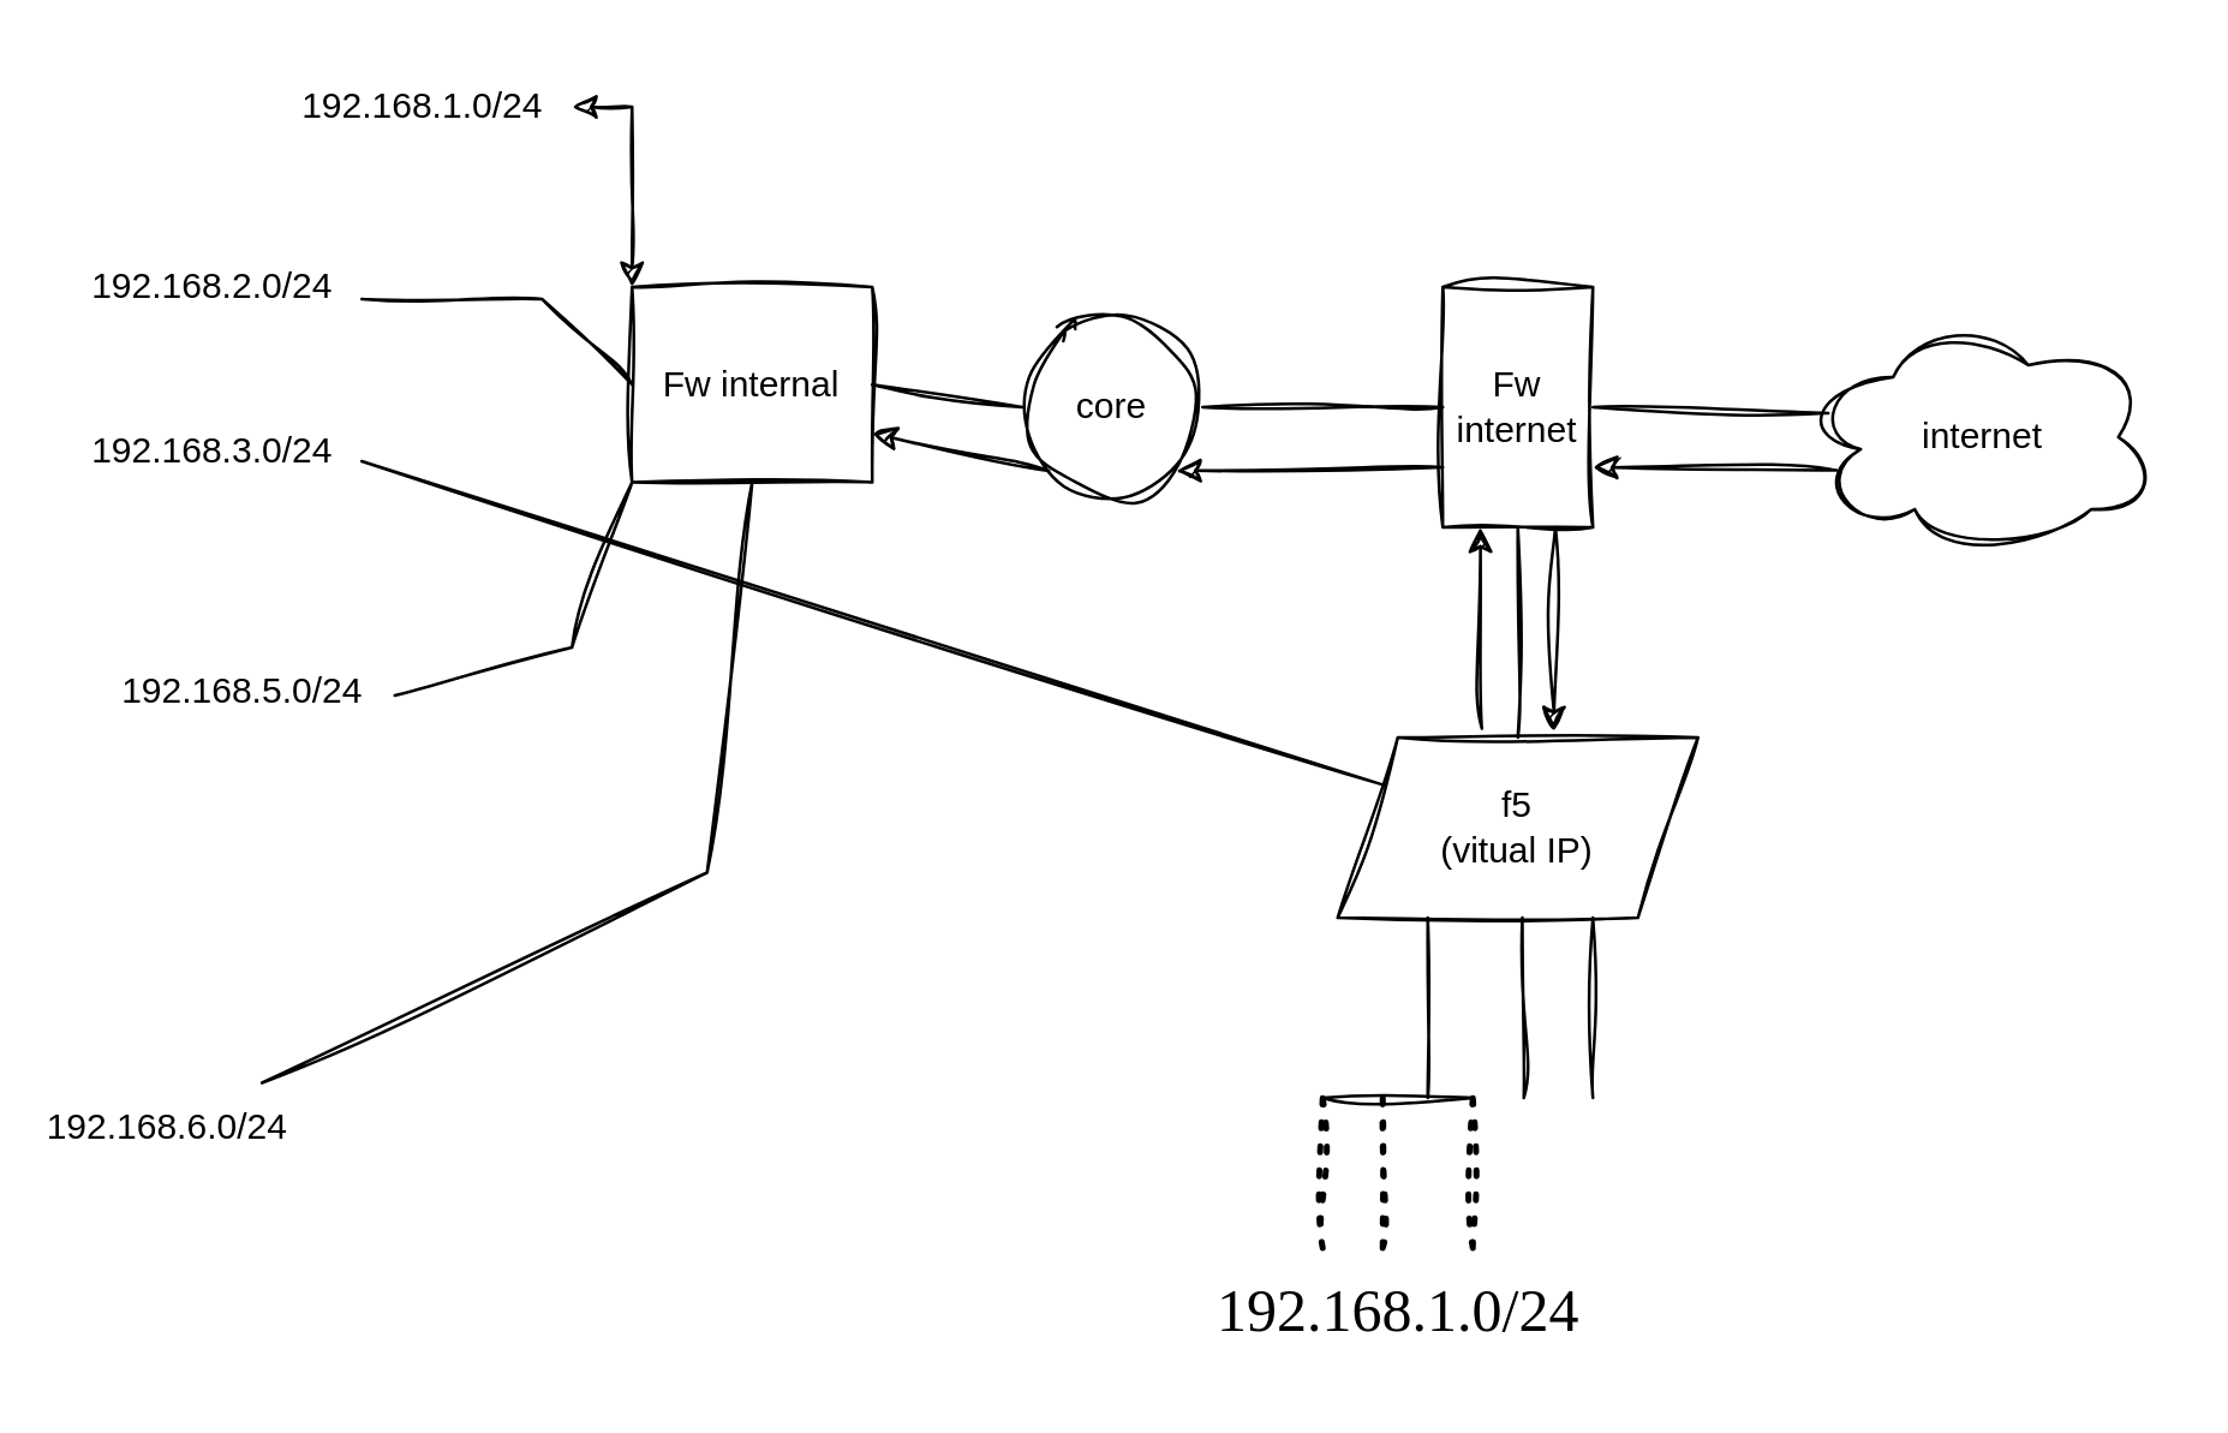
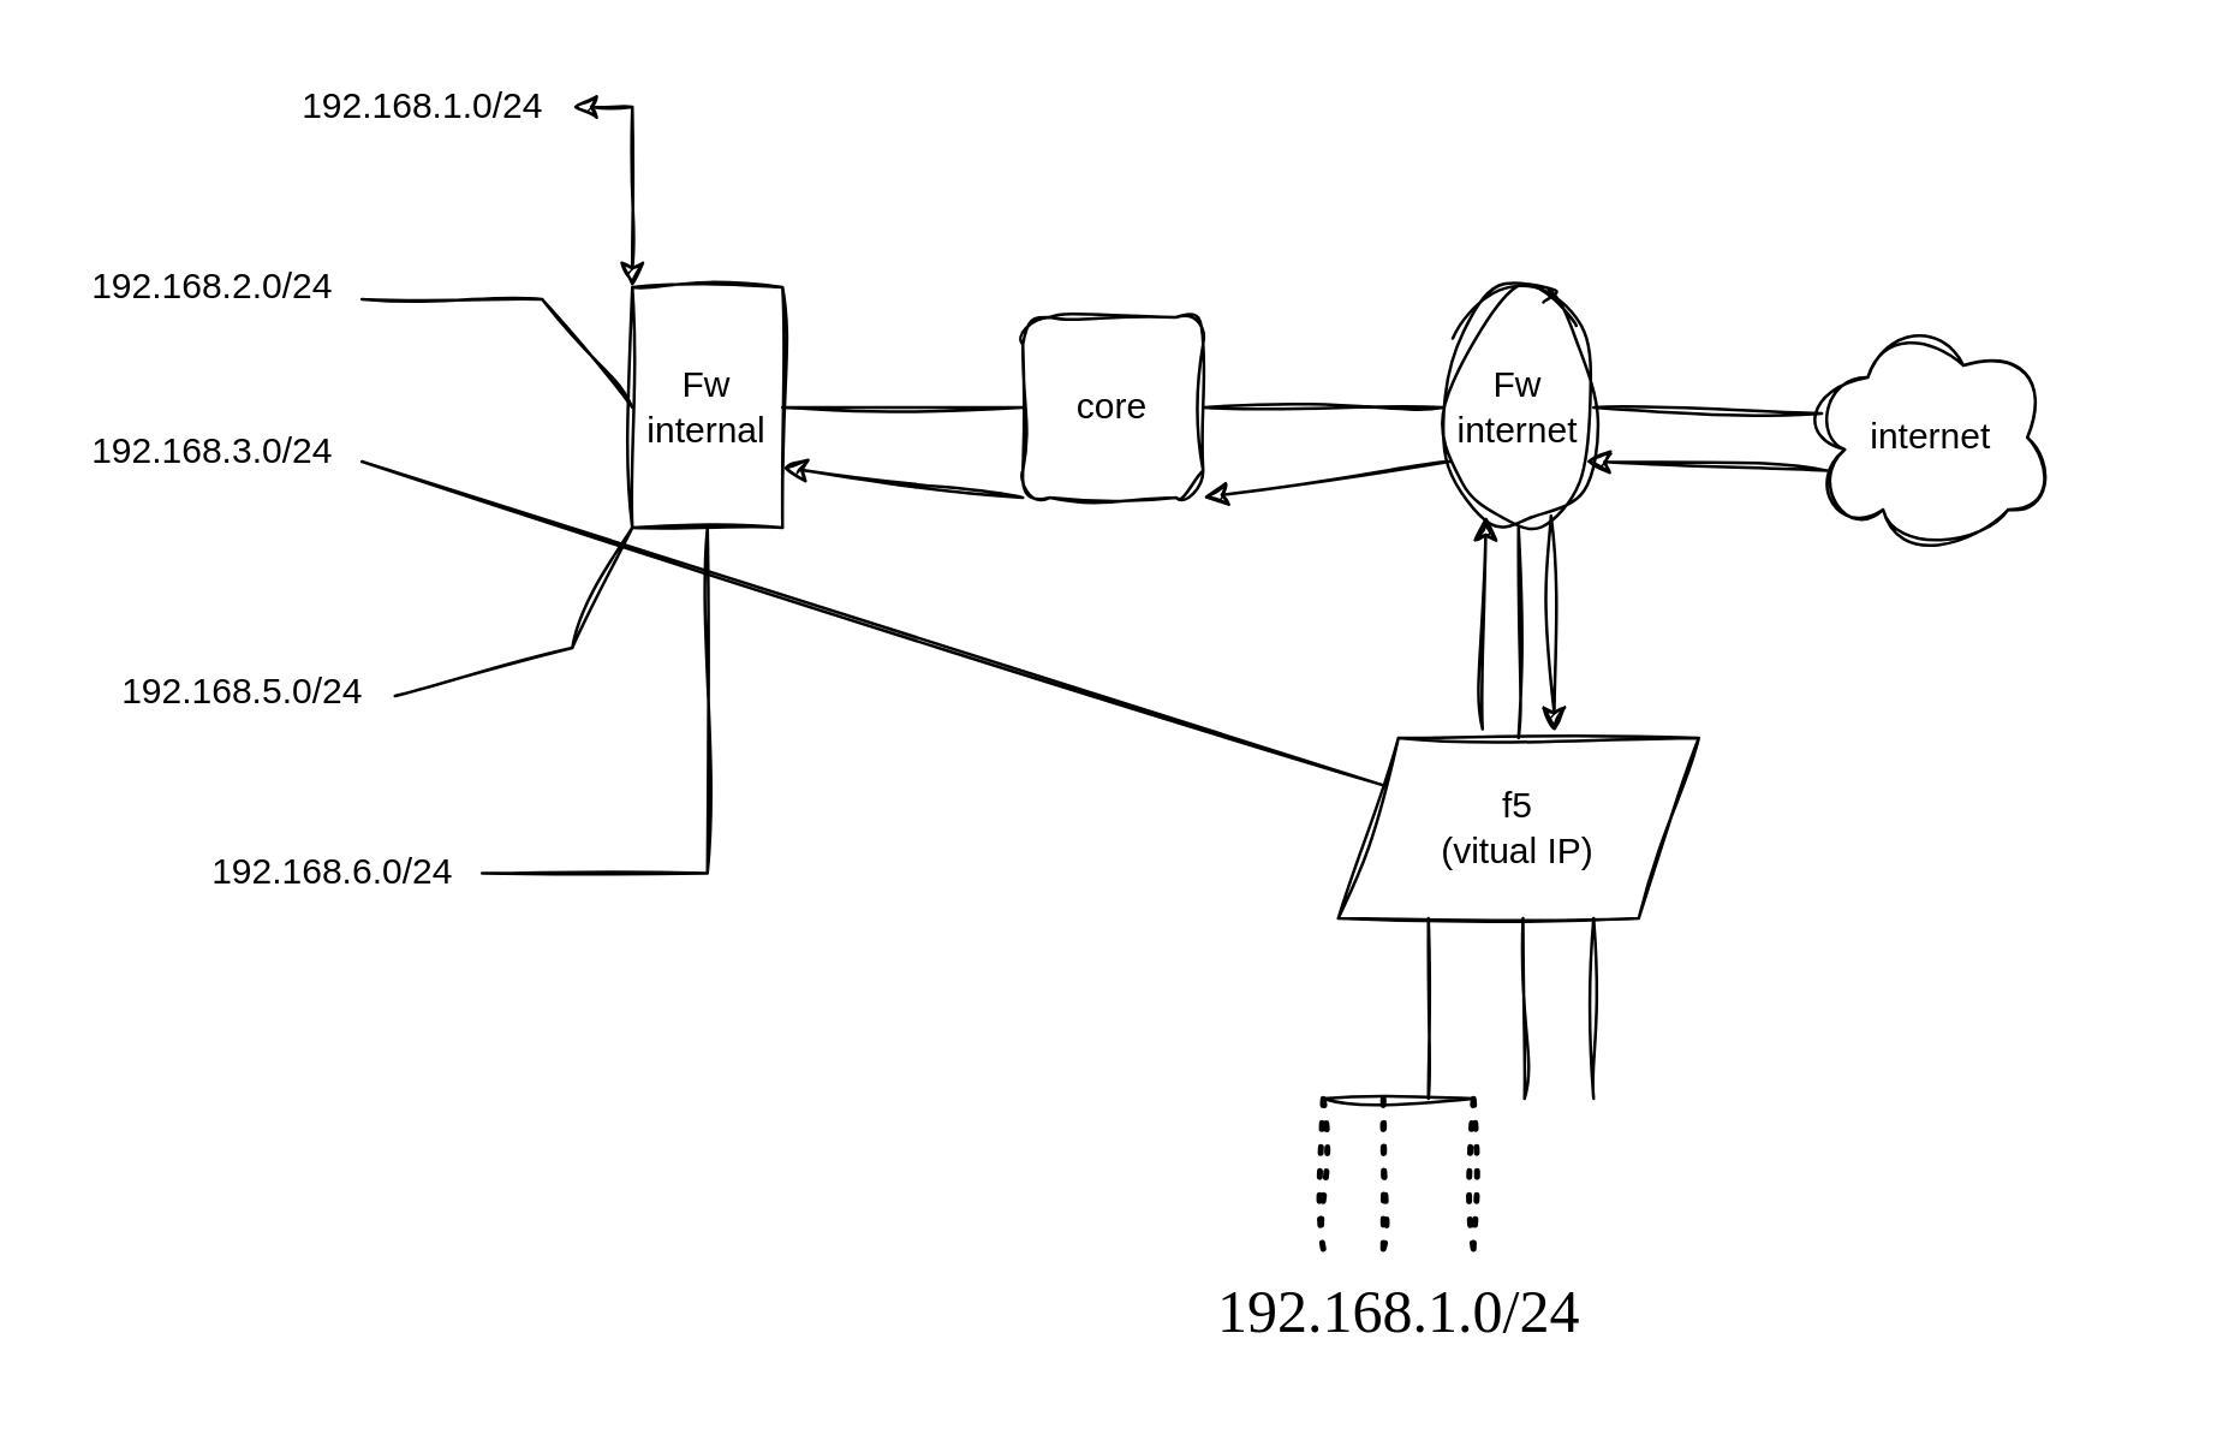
- <mxCell id="7" value="Fw internal" style="rounded=0;whiteSpace=wrap;html=1;sketch=1;curveFitting=1;jiggle=2;" vertex="1" parent="1"><mxGeometry x="210" y="95" width="80" height="65" as="geometry" /></mxCell>
+ <mxCell id="7" value="Fw internal" style="rounded=0;whiteSpace=wrap;html=1;sketch=1;curveFitting=1;jiggle=2;" vertex="1" parent="1"><mxGeometry x="210" y="95" width="50" height="80" as="geometry" /></mxCell>
- <mxCell id="5" value="core" style="ellipse;whiteSpace=wrap;html=1;aspect=fixed;rounded=0;sketch=1;curveFitting=1;jiggle=2;" vertex="1" parent="1"><mxGeometry x="340" y="105" width="60" height="60" as="geometry" /></mxCell>
+ <mxCell id="5" value="core" style="whiteSpace=wrap;html=1;aspect=fixed;sketch=1;curveFitting=1;jiggle=2;rounded=1;" vertex="1" parent="1"><mxGeometry x="340" y="105" width="60" height="60" as="geometry" /></mxCell>
- <mxCell id="2" value="Fw internet" style="rounded=0;whiteSpace=wrap;html=1;sketch=1;curveFitting=1;jiggle=2;" vertex="1" parent="1"><mxGeometry x="480" y="95" width="50" height="80" as="geometry" /></mxCell>
+ <mxCell id="2" value="Fw internet" style="ellipse;whiteSpace=wrap;html=1;sketch=1;curveFitting=1;jiggle=2;" vertex="1" parent="1"><mxGeometry x="480" y="95" width="50" height="80" as="geometry" /></mxCell>
- <mxCell id="3" value="internet" style="ellipse;shape=cloud;whiteSpace=wrap;html=1;rounded=0;sketch=1;curveFitting=1;jiggle=2;" vertex="1" parent="1"><mxGeometry x="600" y="105" width="120" height="80" as="geometry" /></mxCell>
+ <mxCell id="3" value="internet" style="ellipse;shape=cloud;whiteSpace=wrap;html=1;rounded=0;sketch=1;curveFitting=1;jiggle=2;" vertex="1" parent="1"><mxGeometry x="600" y="105" width="85" height="80" as="geometry" /></mxCell>
- <mxCell id="23" value="192.168.6.0/24" style="text;html=1;align=center;verticalAlign=middle;resizable=0;points=[];autosize=1;strokeColor=none;fillColor=none;rounded=0;sketch=1;curveFitting=1;jiggle=2;" vertex="1" parent="1"><mxGeometry x="5" y="360" width="100" height="30" as="geometry" /></mxCell>
+ <mxCell id="23" value="192.168.6.0/24" style="text;html=1;align=center;verticalAlign=middle;resizable=0;points=[];autosize=1;strokeColor=none;fillColor=none;rounded=0;sketch=1;curveFitting=1;jiggle=2;" vertex="1" parent="1"><mxGeometry x="60" y="275" width="100" height="30" as="geometry" /></mxCell>
